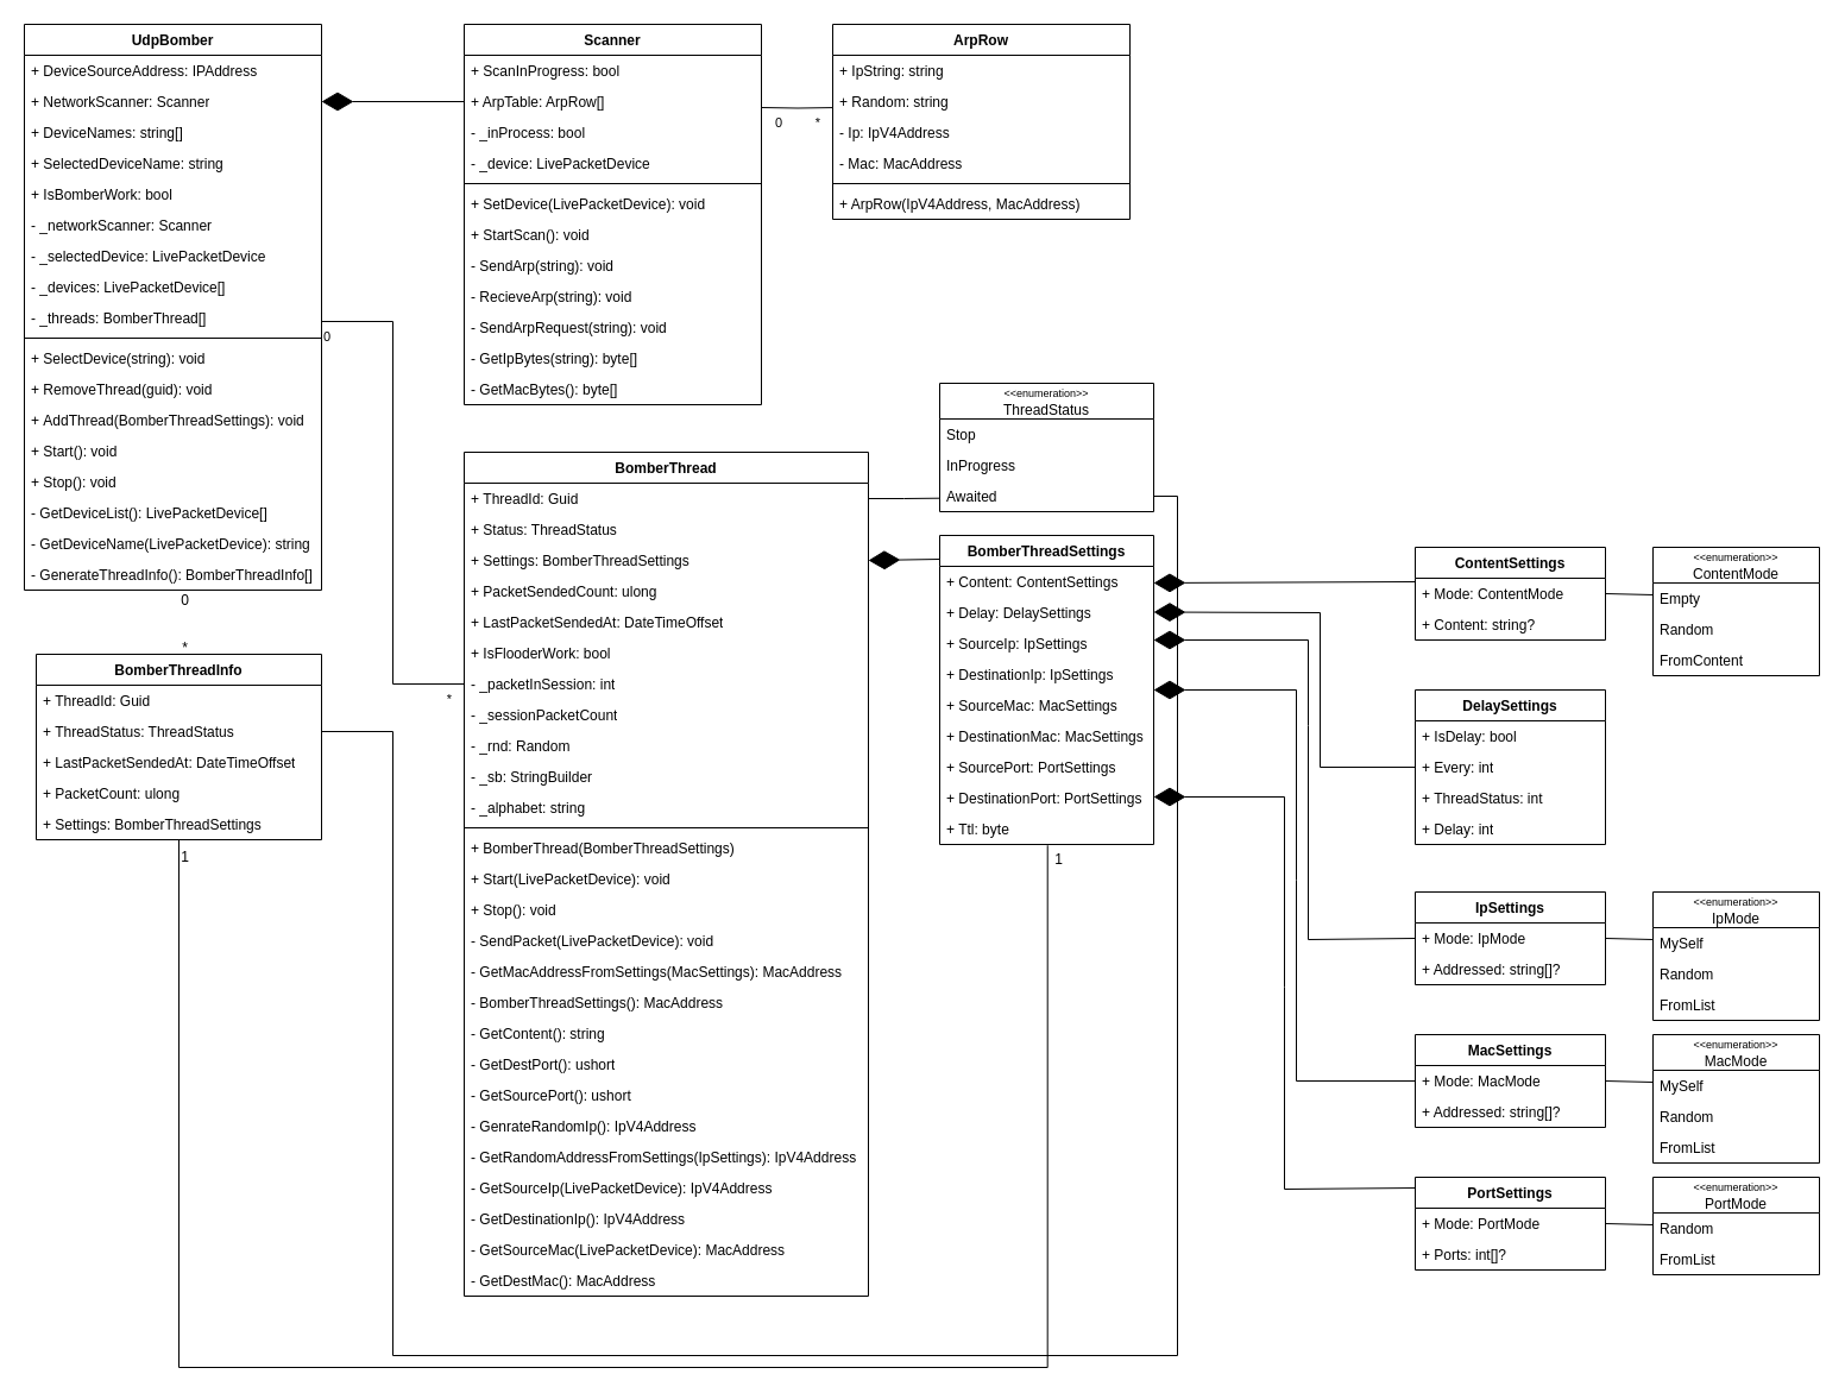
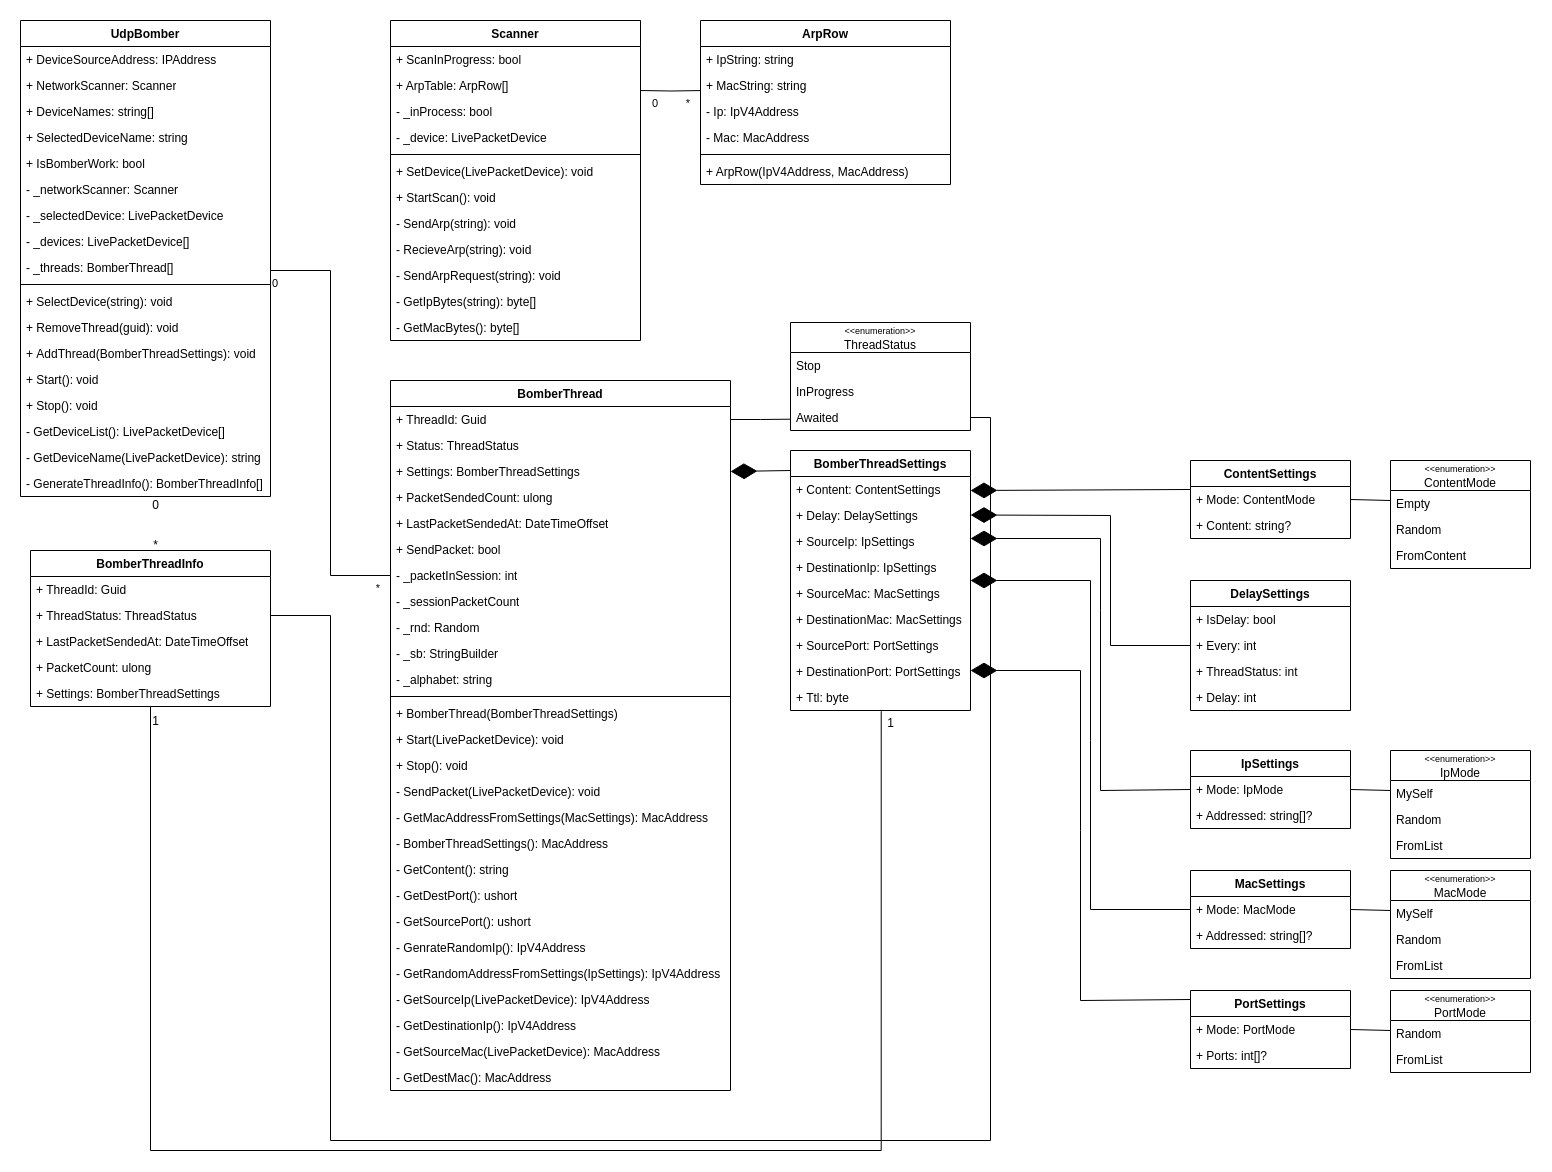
- <mxCell id="126" value="" style="endArrow=diamondThin;endFill=1;endSize=24;html=1;rounded=0;entryX=1;entryY=0.5;entryDx=0;entryDy=0;exitX=0;exitY=0.5;exitDx=0;exitDy=0;" edge="1" parent="1" source="23" target="4"><mxGeometry width="160" relative="1" as="geometry"><mxPoint x="320" y="250" as="sourcePoint" /><mxPoint x="480" y="250" as="targetPoint" /></mxGeometry></mxCell>
- <mxCell id="36" value="+ Random: string" style="text;strokeColor=none;fillColor=none;align=left;verticalAlign=top;spacingLeft=4;spacingRight=4;overflow=hidden;rotatable=0;points=[[0,0.5],[1,0.5]];portConstraint=eastwest;whiteSpace=wrap;html=1;" vertex="1" parent="34"><mxGeometry y="52" width="250" height="26" as="geometry" /></mxCell>
+ <mxCell id="36" value="+ MacString: string" style="text;strokeColor=none;fillColor=none;align=left;verticalAlign=top;spacingLeft=4;spacingRight=4;overflow=hidden;rotatable=0;points=[[0,0.5],[1,0.5]];portConstraint=eastwest;whiteSpace=wrap;html=1;" vertex="1" parent="34"><mxGeometry y="52" width="250" height="26" as="geometry" /></mxCell>
- <mxCell id="47" value="+ IsFlooderWork: bool" style="text;strokeColor=none;fillColor=none;align=left;verticalAlign=top;spacingLeft=4;spacingRight=4;overflow=hidden;rotatable=0;points=[[0,0.5],[1,0.5]];portConstraint=eastwest;whiteSpace=wrap;html=1;" vertex="1" parent="41"><mxGeometry y="156" width="340" height="26" as="geometry" /></mxCell>
+ <mxCell id="47" value="+ SendPacket: bool" style="text;strokeColor=none;fillColor=none;align=left;verticalAlign=top;spacingLeft=4;spacingRight=4;overflow=hidden;rotatable=0;points=[[0,0.5],[1,0.5]];portConstraint=eastwest;whiteSpace=wrap;html=1;" vertex="1" parent="41"><mxGeometry y="156" width="340" height="26" as="geometry" /></mxCell>
